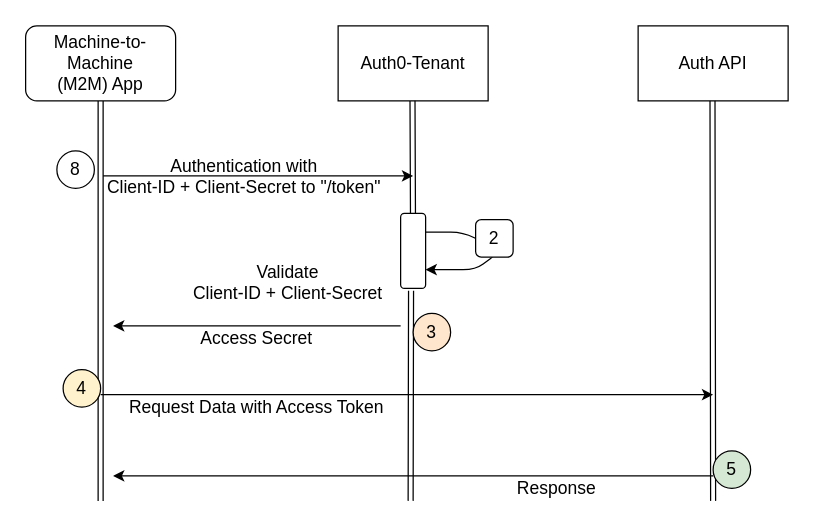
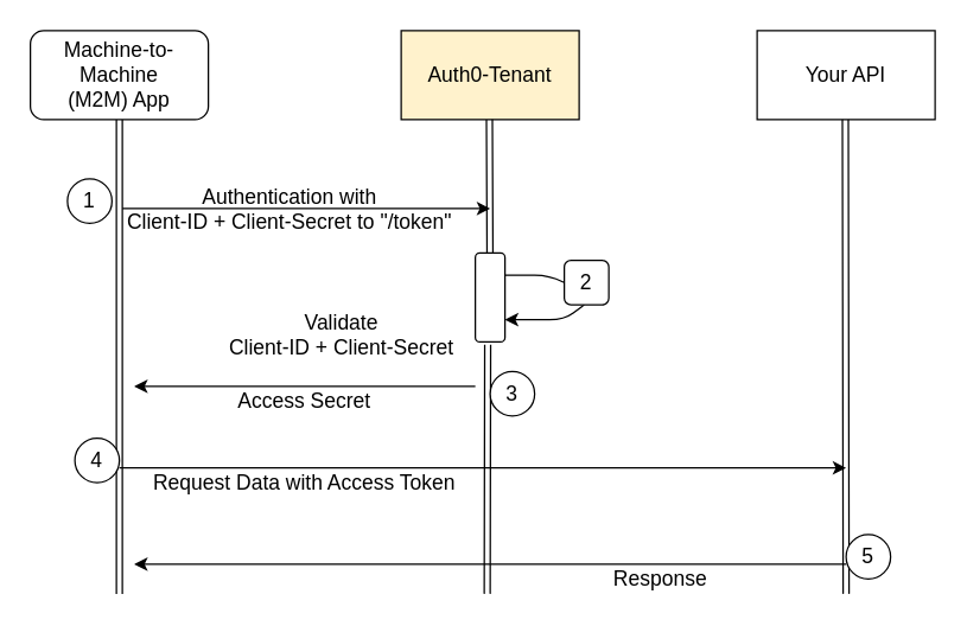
- <mxCell id="3" value="&lt;font style=&quot;font-size: 14px&quot;&gt;Auth0-Tenant&lt;/font&gt;" style="rounded=0;whiteSpace=wrap;html=1;" vertex="1" parent="1"><mxGeometry x="270" y="20" width="120" height="60" as="geometry" /></mxCell>
+ <mxCell id="3" value="&lt;font style=&quot;font-size: 14px&quot;&gt;Auth0-Tenant&lt;/font&gt;" style="rounded=0;whiteSpace=wrap;html=1;fillColor=#fff2cc;" vertex="1" parent="1"><mxGeometry x="270" y="20" width="120" height="60" as="geometry" /></mxCell>
- <mxCell id="4" value="&lt;font style=&quot;font-size: 14px&quot;&gt;Auth API&lt;/font&gt;" style="rounded=0;whiteSpace=wrap;html=1;" vertex="1" parent="1"><mxGeometry x="510" y="20" width="120" height="60" as="geometry" /></mxCell>
+ <mxCell id="4" value="&lt;font style=&quot;font-size: 14px&quot;&gt;Your API&lt;/font&gt;" style="rounded=0;whiteSpace=wrap;html=1;" vertex="1" parent="1"><mxGeometry x="510" y="20" width="120" height="60" as="geometry" /></mxCell>
- <mxCell id="15" value="&lt;font style=&quot;font-size: 14px&quot;&gt;8&lt;/font&gt;" style="ellipse;whiteSpace=wrap;html=1;aspect=fixed;" vertex="1" parent="1"><mxGeometry x="45" y="120" width="30" height="30" as="geometry" /></mxCell>
+ <mxCell id="15" value="&lt;font style=&quot;font-size: 14px&quot;&gt;1&lt;/font&gt;" style="ellipse;whiteSpace=wrap;html=1;aspect=fixed;" vertex="1" parent="1"><mxGeometry x="45" y="120" width="30" height="30" as="geometry" /></mxCell>
- <mxCell id="19" value="&lt;font style=&quot;font-size: 14px&quot;&gt;3&lt;/font&gt;" style="ellipse;whiteSpace=wrap;html=1;aspect=fixed;fillColor=#ffe6cc;" vertex="1" parent="1"><mxGeometry x="330" y="250" width="30" height="30" as="geometry" /></mxCell>
+ <mxCell id="19" value="&lt;font style=&quot;font-size: 14px&quot;&gt;3&lt;/font&gt;" style="ellipse;whiteSpace=wrap;html=1;aspect=fixed;" vertex="1" parent="1"><mxGeometry x="330" y="250" width="30" height="30" as="geometry" /></mxCell>
- <mxCell id="22" value="&lt;font style=&quot;font-size: 14px&quot;&gt;4&lt;/font&gt;" style="ellipse;whiteSpace=wrap;html=1;aspect=fixed;fillColor=#fff2cc;" vertex="1" parent="1"><mxGeometry x="50" y="295" width="30" height="30" as="geometry" /></mxCell>
+ <mxCell id="22" value="&lt;font style=&quot;font-size: 14px&quot;&gt;4&lt;/font&gt;" style="ellipse;whiteSpace=wrap;html=1;aspect=fixed;" vertex="1" parent="1"><mxGeometry x="50" y="295" width="30" height="30" as="geometry" /></mxCell>
- <mxCell id="14" value="&lt;font style=&quot;font-size: 14px&quot;&gt;5&lt;/font&gt;" style="ellipse;whiteSpace=wrap;html=1;aspect=fixed;fillColor=#d5e8d4;" vertex="1" parent="1"><mxGeometry x="570" y="360" width="30" height="30" as="geometry" /></mxCell>
+ <mxCell id="14" value="&lt;font style=&quot;font-size: 14px&quot;&gt;5&lt;/font&gt;" style="ellipse;whiteSpace=wrap;html=1;aspect=fixed;" vertex="1" parent="1"><mxGeometry x="570" y="360" width="30" height="30" as="geometry" /></mxCell>
